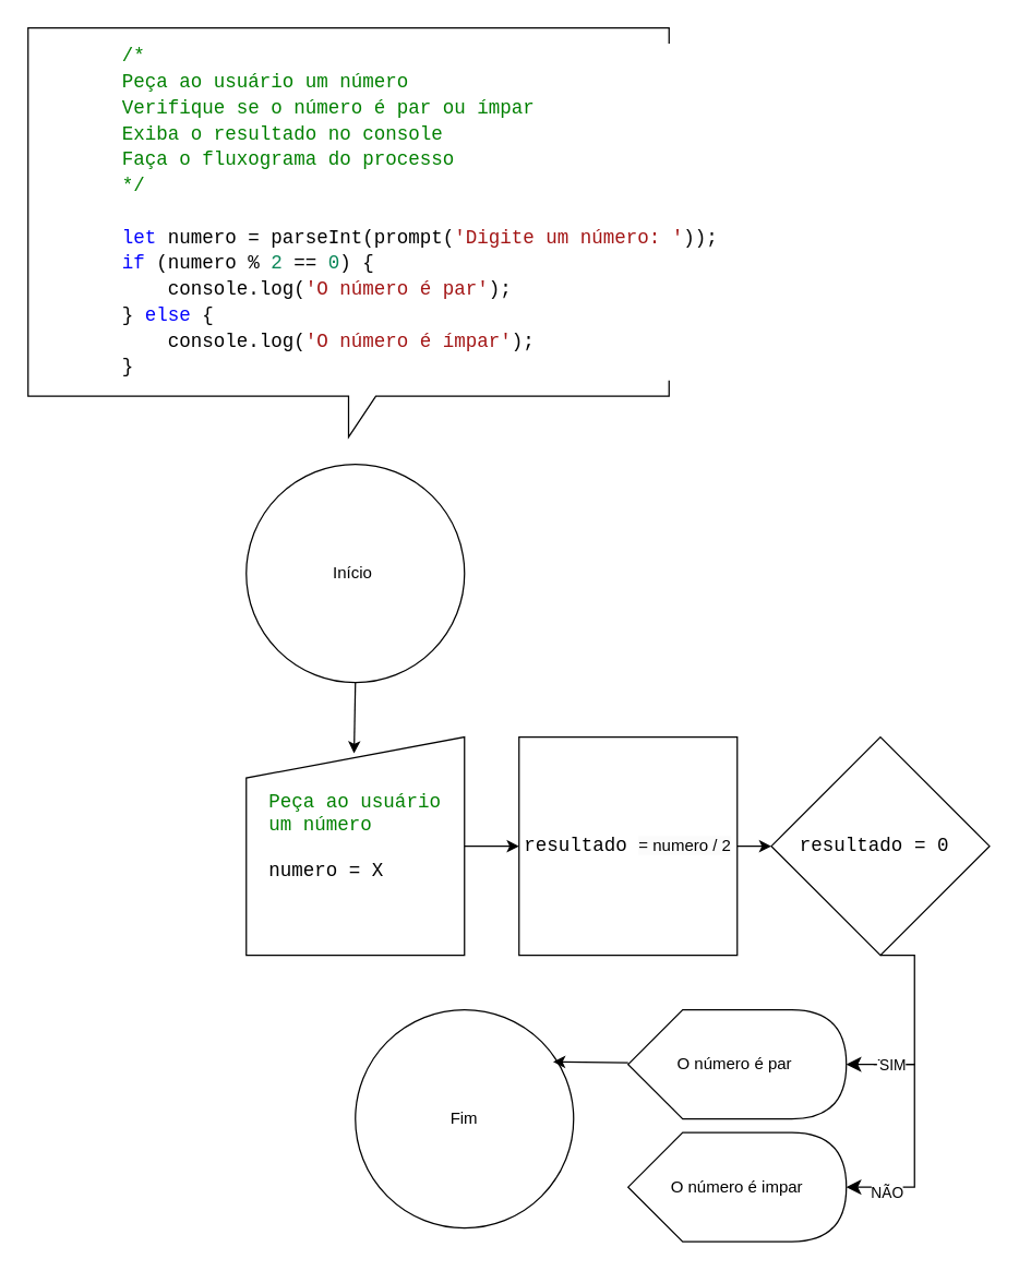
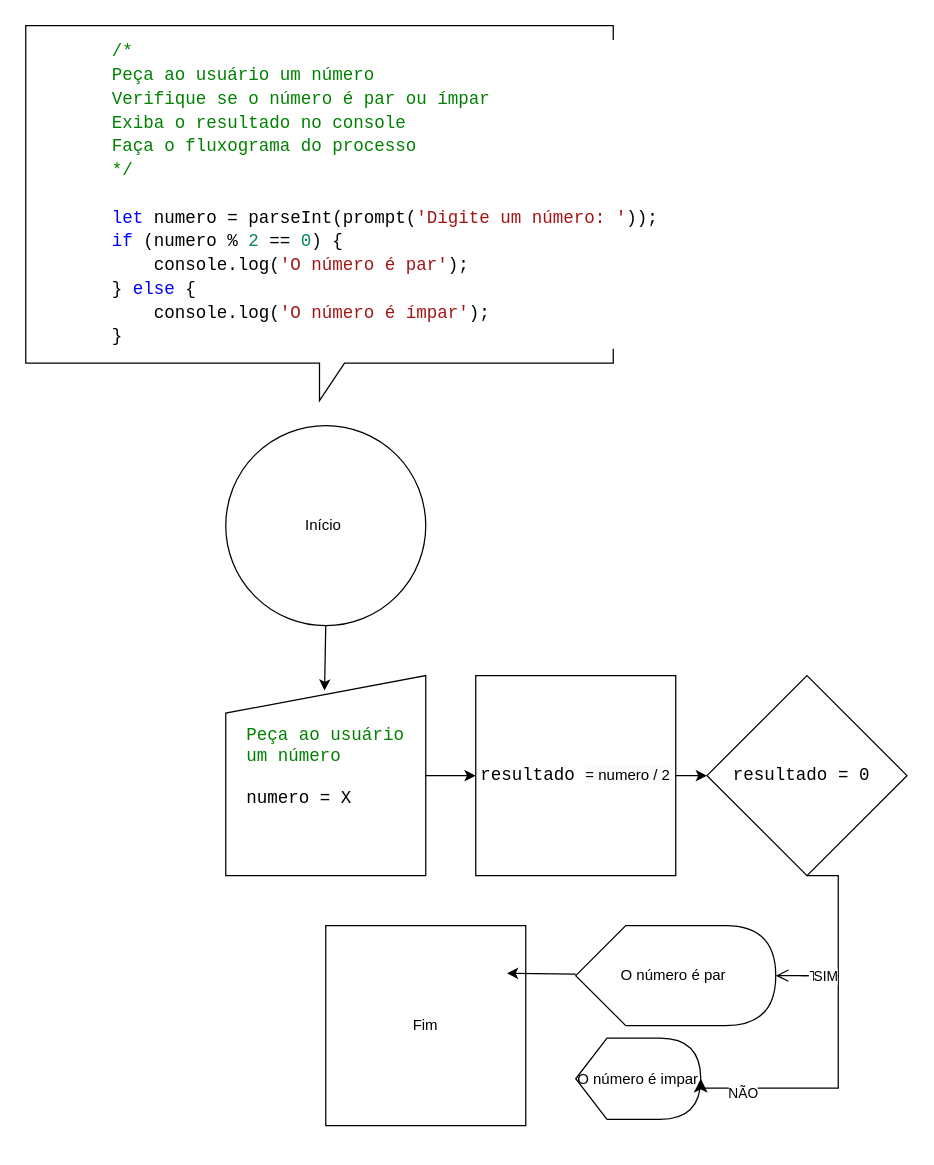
- <mxCell id="14" value="" style="edgeStyle=segmentEdgeStyle;endArrow=classic;html=1;curved=0;rounded=0;endSize=8;startSize=8;entryX=1;entryY=0.5;entryDx=0;entryDy=0;entryPerimeter=0;exitX=0.5;exitY=1;exitDx=0;exitDy=0;" edge="1" parent="1" source="9" target="10"><mxGeometry width="50" height="50" relative="1" as="geometry"><mxPoint x="700" y="780" as="sourcePoint" /><mxPoint x="780" y="700" as="targetPoint" /><Array as="points"><mxPoint x="670" y="700" /><mxPoint x="670" y="780" /></Array></mxGeometry></mxCell>
+ <mxCell id="14" value="" style="edgeStyle=segmentEdgeStyle;endArrow=open;html=1;curved=0;rounded=0;endSize=8;startSize=8;entryX=1;entryY=0.5;entryDx=0;entryDy=0;entryPerimeter=0;exitX=0.5;exitY=1;exitDx=0;exitDy=0;" edge="1" parent="1" source="9" target="10"><mxGeometry width="50" height="50" relative="1" as="geometry"><mxPoint x="700" y="780" as="sourcePoint" /><mxPoint x="780" y="700" as="targetPoint" /><Array as="points"><mxPoint x="670" y="700" /><mxPoint x="670" y="780" /></Array></mxGeometry></mxCell>
- <mxCell id="12" value="Fim" style="ellipse;whiteSpace=wrap;html=1;aspect=fixed;" vertex="1" parent="1"><mxGeometry x="260" y="740" width="160" height="160" as="geometry" /></mxCell>
+ <mxCell id="12" value="Fim" style="whiteSpace=wrap;html=1;aspect=fixed;rounded=0;" vertex="1" parent="1"><mxGeometry x="260" y="740" width="160" height="160" as="geometry" /></mxCell>
- <mxCell id="11" value="O número é impar" style="shape=display;whiteSpace=wrap;html=1;" vertex="1" parent="1"><mxGeometry x="460" y="830" width="160" height="80" as="geometry" /></mxCell>
+ <mxCell id="11" value="O número é impar" style="shape=display;whiteSpace=wrap;html=1;" vertex="1" parent="1"><mxGeometry x="460" y="830" width="100" height="65" as="geometry" /></mxCell>
